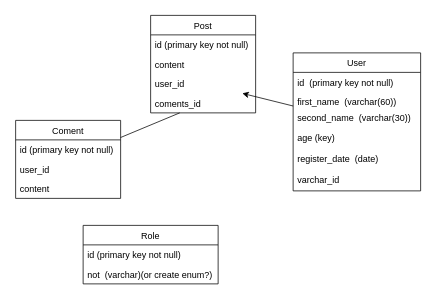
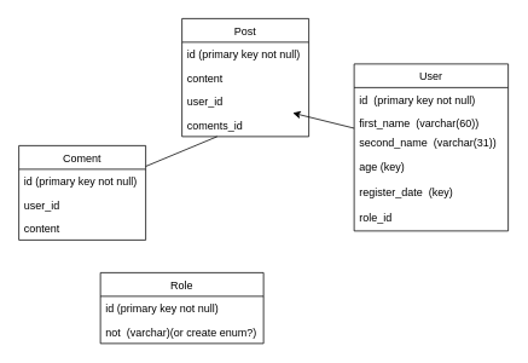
- <mxCell id="5" value="second_name  (varchar(30))&#10;" style="text;align=left;verticalAlign=bottom;spacingLeft=4;spacingRight=4;overflow=hidden;rotatable=0;points=[[0,0.5],[1,0.5]];portConstraint=eastwest;" vertex="1" parent="2"><mxGeometry y="80" width="170" height="20" as="geometry" /></mxCell>
+ <mxCell id="5" value="second_name  (varchar(31))&#10;" style="text;align=left;verticalAlign=bottom;spacingLeft=4;spacingRight=4;overflow=hidden;rotatable=0;points=[[0,0.5],[1,0.5]];portConstraint=eastwest;" vertex="1" parent="2"><mxGeometry y="80" width="170" height="20" as="geometry" /></mxCell>
- <mxCell id="7" value="register_date  (date)" style="text;strokeColor=none;fillColor=none;align=left;verticalAlign=top;spacingLeft=4;spacingRight=4;overflow=hidden;rotatable=0;points=[[0,0.5],[1,0.5]];portConstraint=eastwest;" vertex="1" parent="2"><mxGeometry y="128" width="170" height="28" as="geometry" /></mxCell>
+ <mxCell id="7" value="register_date  (key)" style="text;strokeColor=none;fillColor=none;align=left;verticalAlign=top;spacingLeft=4;spacingRight=4;overflow=hidden;rotatable=0;points=[[0,0.5],[1,0.5]];portConstraint=eastwest;" vertex="1" parent="2"><mxGeometry y="128" width="170" height="28" as="geometry" /></mxCell>
- <mxCell id="8" value="varchar_id" style="text;strokeColor=none;fillColor=none;align=left;verticalAlign=top;spacingLeft=4;spacingRight=4;overflow=hidden;rotatable=0;points=[[0,0.5],[1,0.5]];portConstraint=eastwest;" vertex="1" parent="2"><mxGeometry y="156" width="170" height="28" as="geometry" /></mxCell>
+ <mxCell id="8" value="role_id" style="text;strokeColor=none;fillColor=none;align=left;verticalAlign=top;spacingLeft=4;spacingRight=4;overflow=hidden;rotatable=0;points=[[0,0.5],[1,0.5]];portConstraint=eastwest;" vertex="1" parent="2"><mxGeometry y="156" width="170" height="28" as="geometry" /></mxCell>
